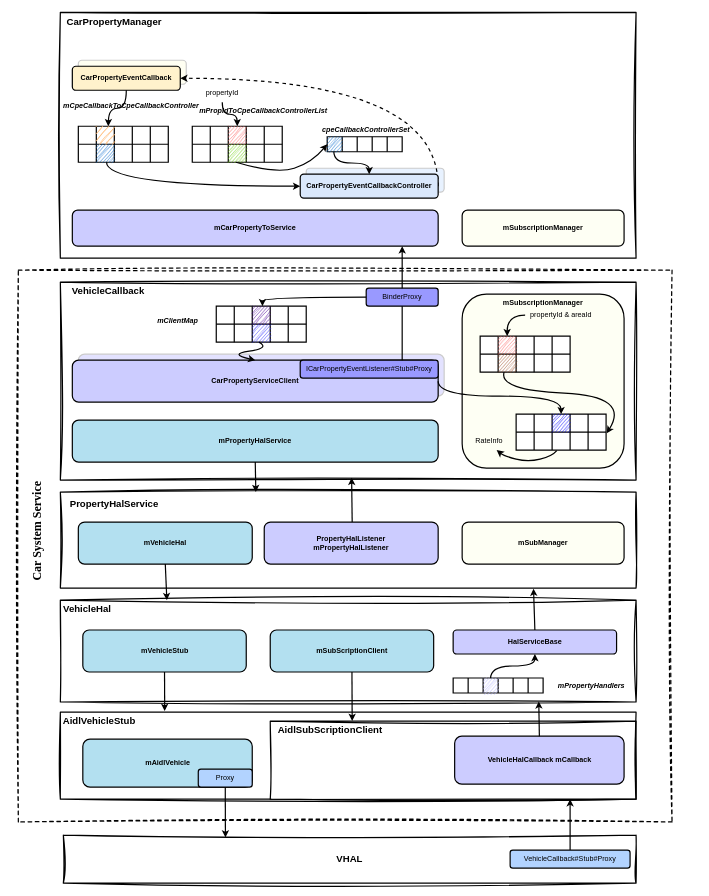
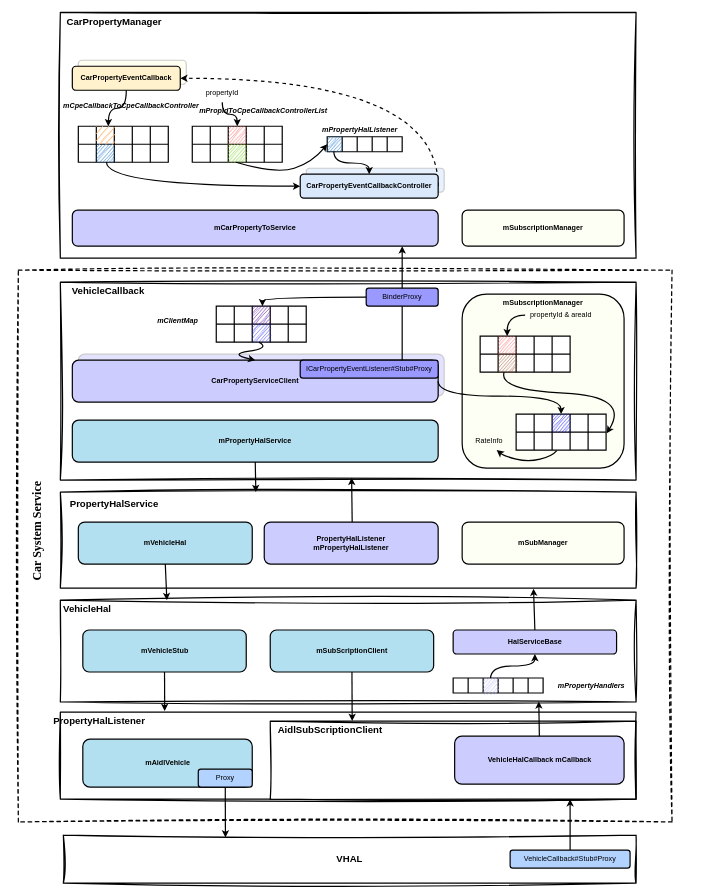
- <mxCell id="121" value="&lt;div style=&quot;background-color: rgb(255, 255, 255); line-height: 19px; white-space: pre;&quot;&gt;&lt;div&gt;&lt;span&gt;cpeCallbackControllerSet&lt;/span&gt;&lt;/div&gt;&lt;/div&gt;" style="text;whiteSpace=wrap;html=1;fontColor=default;fontFamily=Helvetica;fontStyle=3;fontSize=12;" parent="1" vertex="1"><mxGeometry x="535" y="200" width="220" height="40" as="geometry" /></mxCell>
+ <mxCell id="121" value="&lt;div style=&quot;background-color: rgb(255, 255, 255); line-height: 19px; white-space: pre;&quot;&gt;&lt;div&gt;&lt;span&gt;mPropertyHalListener&lt;/span&gt;&lt;/div&gt;&lt;/div&gt;" style="text;whiteSpace=wrap;html=1;fontColor=default;fontFamily=Helvetica;fontStyle=3;fontSize=12;" parent="1" vertex="1"><mxGeometry x="535" y="200" width="220" height="40" as="geometry" /></mxCell>
- <mxCell id="114" value="AidlVehicleStub" style="text;html=1;align=center;verticalAlign=middle;whiteSpace=wrap;rounded=0;fontStyle=1;fontSize=16;fontFamily=Helvetica;" parent="1" vertex="1"><mxGeometry x="20" y="1186.96" width="290" height="30" as="geometry" /></mxCell>
+ <mxCell id="114" value="PropertyHalListener" style="text;html=1;align=center;verticalAlign=middle;whiteSpace=wrap;rounded=0;fontStyle=1;fontSize=16;fontFamily=Helvetica;" parent="1" vertex="1"><mxGeometry x="20" y="1186.96" width="290" height="30" as="geometry" /></mxCell>
